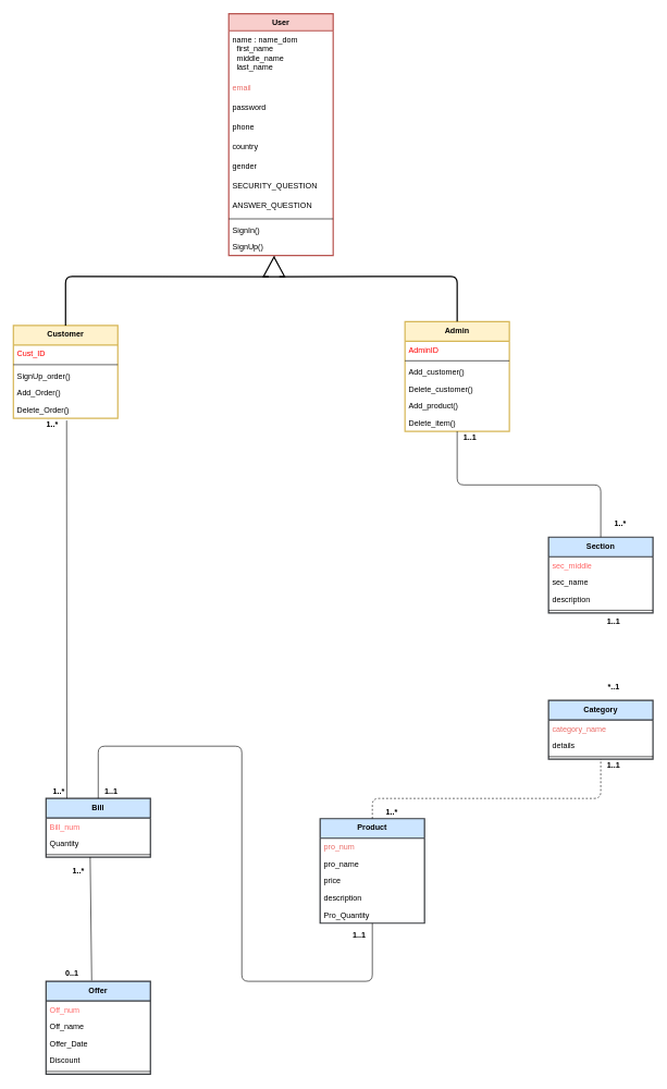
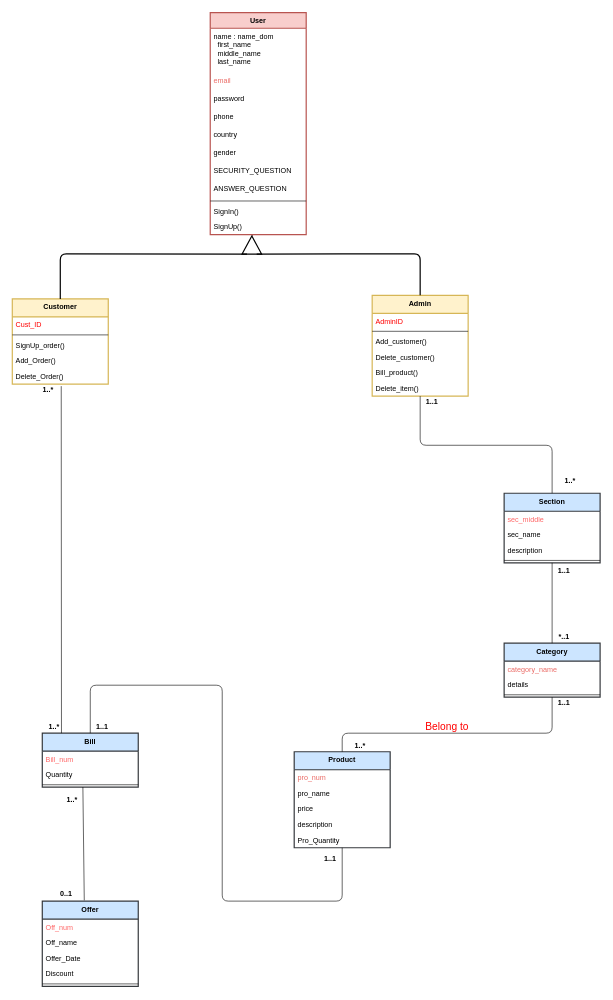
- <mxCell id="9" value="Add_product()" style="text;strokeColor=none;fillColor=none;align=left;verticalAlign=top;spacingLeft=4;spacingRight=4;overflow=hidden;rotatable=0;points=[[0,0.5],[1,0.5]];portConstraint=eastwest;" parent="4" vertex="1"><mxGeometry y="116" width="160" height="26" as="geometry" /></mxCell>
+ <mxCell id="9" value="Bill_product()" style="text;strokeColor=none;fillColor=none;align=left;verticalAlign=top;spacingLeft=4;spacingRight=4;overflow=hidden;rotatable=0;points=[[0,0.5],[1,0.5]];portConstraint=eastwest;" parent="4" vertex="1"><mxGeometry y="116" width="160" height="26" as="geometry" /></mxCell>
+ <mxCell id="51" value="" style="endArrow=none;html=1;fontColor=#FF0000;entryX=0.5;entryY=1;entryDx=0;entryDy=0;exitX=0.5;exitY=0;exitDx=0;exitDy=0;" parent="1" source="24" target="18" edge="1"><mxGeometry width="50" height="50" relative="1" as="geometry"><mxPoint x="900" y="1011.25" as="sourcePoint" /><mxPoint x="950" y="961.25" as="targetPoint" /></mxGeometry></mxCell>
- <mxCell id="61" value="&lt;font color=&quot;#000000&quot;&gt;*..1&lt;/font&gt;" style="text;html=1;strokeColor=none;fillColor=none;align=center;verticalAlign=middle;whiteSpace=wrap;rounded=0;fontColor=#FF0000;fontStyle=1" parent="1" vertex="1"><mxGeometry x="920" y="1041.25" width="40" height="20" as="geometry" /></mxCell>
+ <mxCell id="61" value="&lt;font color=&quot;#000000&quot;&gt;*..1&lt;/font&gt;" style="text;html=1;strokeColor=none;fillColor=none;align=center;verticalAlign=middle;whiteSpace=wrap;rounded=0;fontColor=#FF0000;fontStyle=1" parent="1" vertex="1"><mxGeometry x="920" y="1051.25" width="40" height="20" as="geometry" /></mxCell>
+ <mxCell id="56" value="&lt;font style=&quot;font-size: 17px&quot;&gt;Belong to&lt;/font&gt;" style="text;html=1;strokeColor=none;fillColor=none;align=center;verticalAlign=middle;whiteSpace=wrap;rounded=0;fontColor=#FF0000;" parent="1" vertex="1"><mxGeometry x="700" y="1201.25" width="90" height="20" as="geometry" /></mxCell>
- <mxCell id="52" value="" style="endArrow=none;html=1;fontColor=#FF0000;entryX=0.5;entryY=1;entryDx=0;entryDy=0;exitX=0.5;exitY=0;exitDx=0;exitDy=0;dashed=1;" parent="1" source="28" target="24" edge="1"><mxGeometry width="50" height="50" relative="1" as="geometry"><mxPoint x="890" y="1271.25" as="sourcePoint" /><mxPoint x="940" y="1221.25" as="targetPoint" /><Array as="points"><mxPoint x="570" y="1221.25" /><mxPoint x="920" y="1221.25" /></Array></mxGeometry></mxCell>
+ <mxCell id="52" value="" style="endArrow=none;html=1;fontColor=#FF0000;entryX=0.5;entryY=1;entryDx=0;entryDy=0;exitX=0.5;exitY=0;exitDx=0;exitDy=0;" parent="1" source="28" target="24" edge="1"><mxGeometry width="50" height="50" relative="1" as="geometry"><mxPoint x="890" y="1271.25" as="sourcePoint" /><mxPoint x="940" y="1221.25" as="targetPoint" /><Array as="points"><mxPoint x="570" y="1221.25" /><mxPoint x="920" y="1221.25" /></Array></mxGeometry></mxCell>
